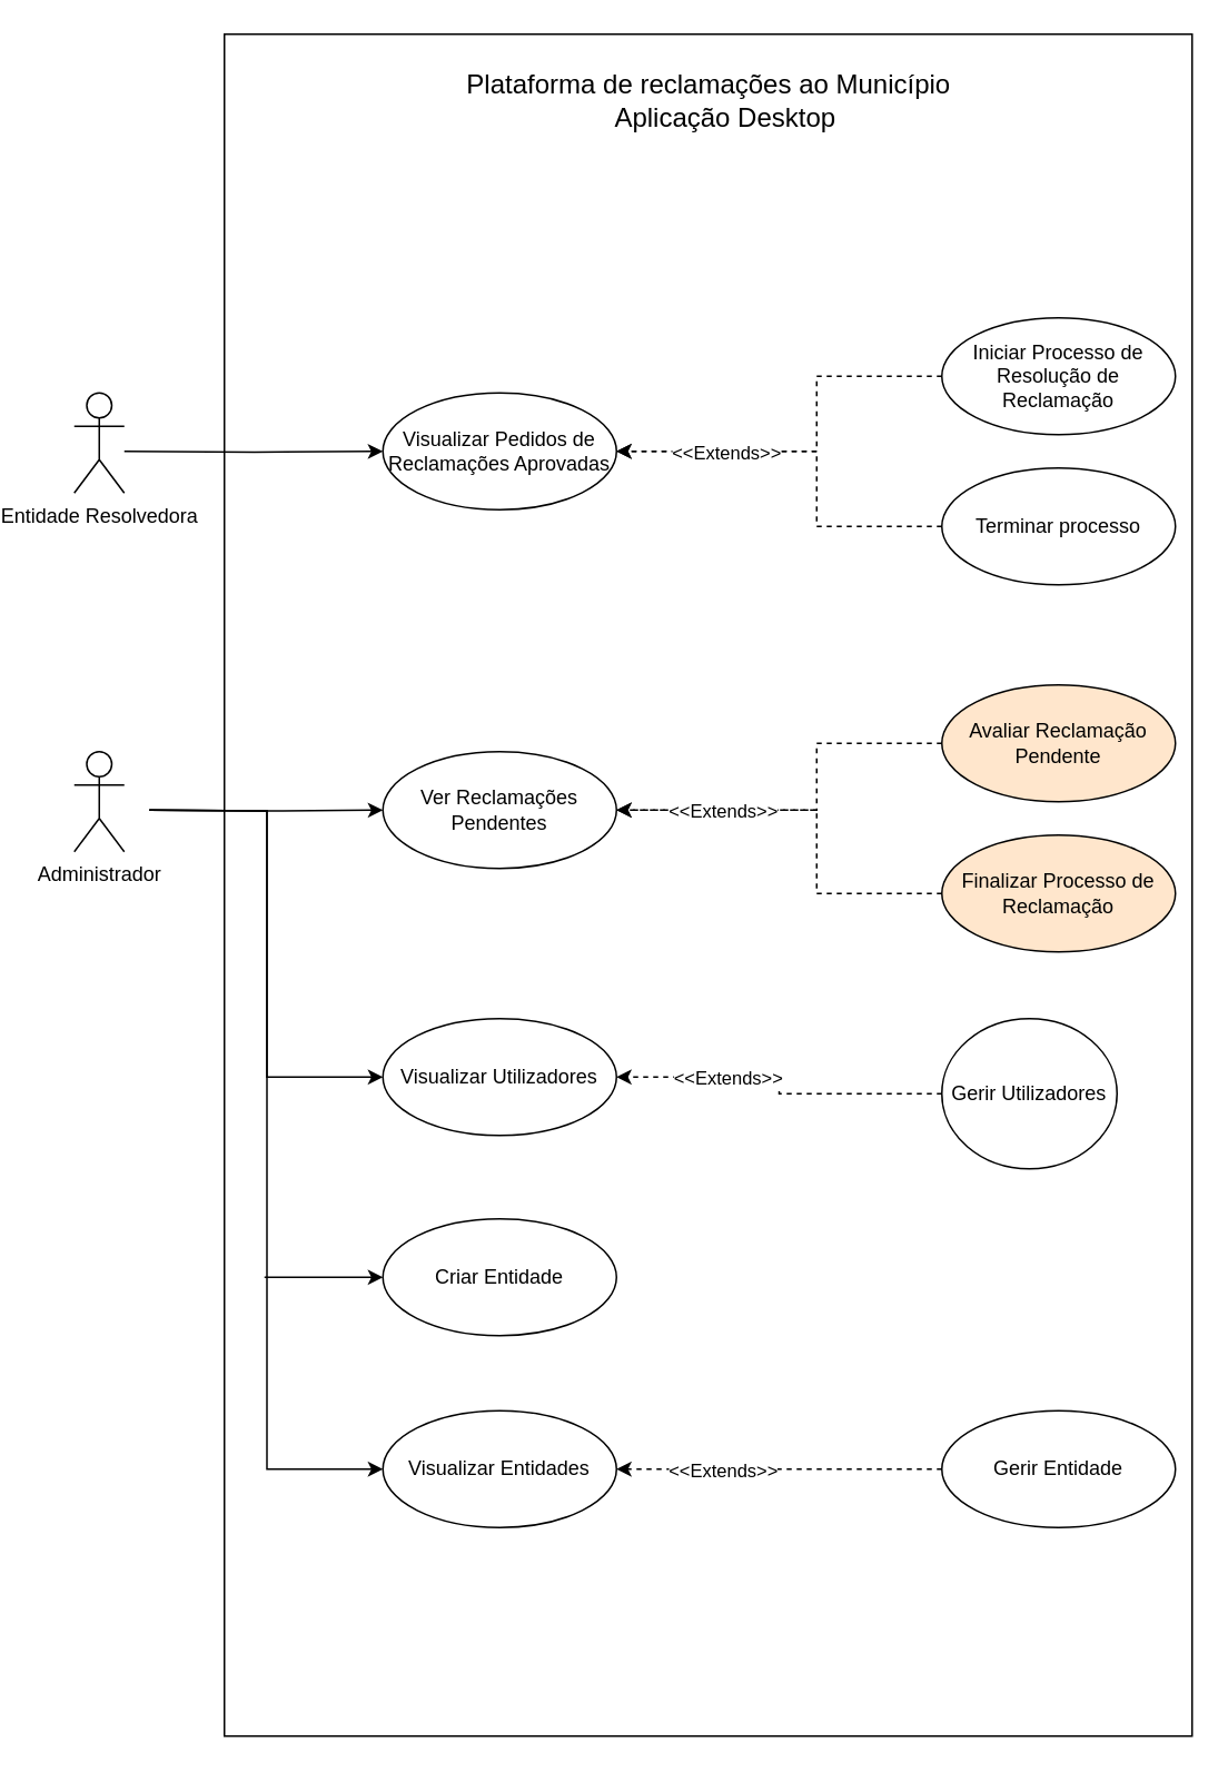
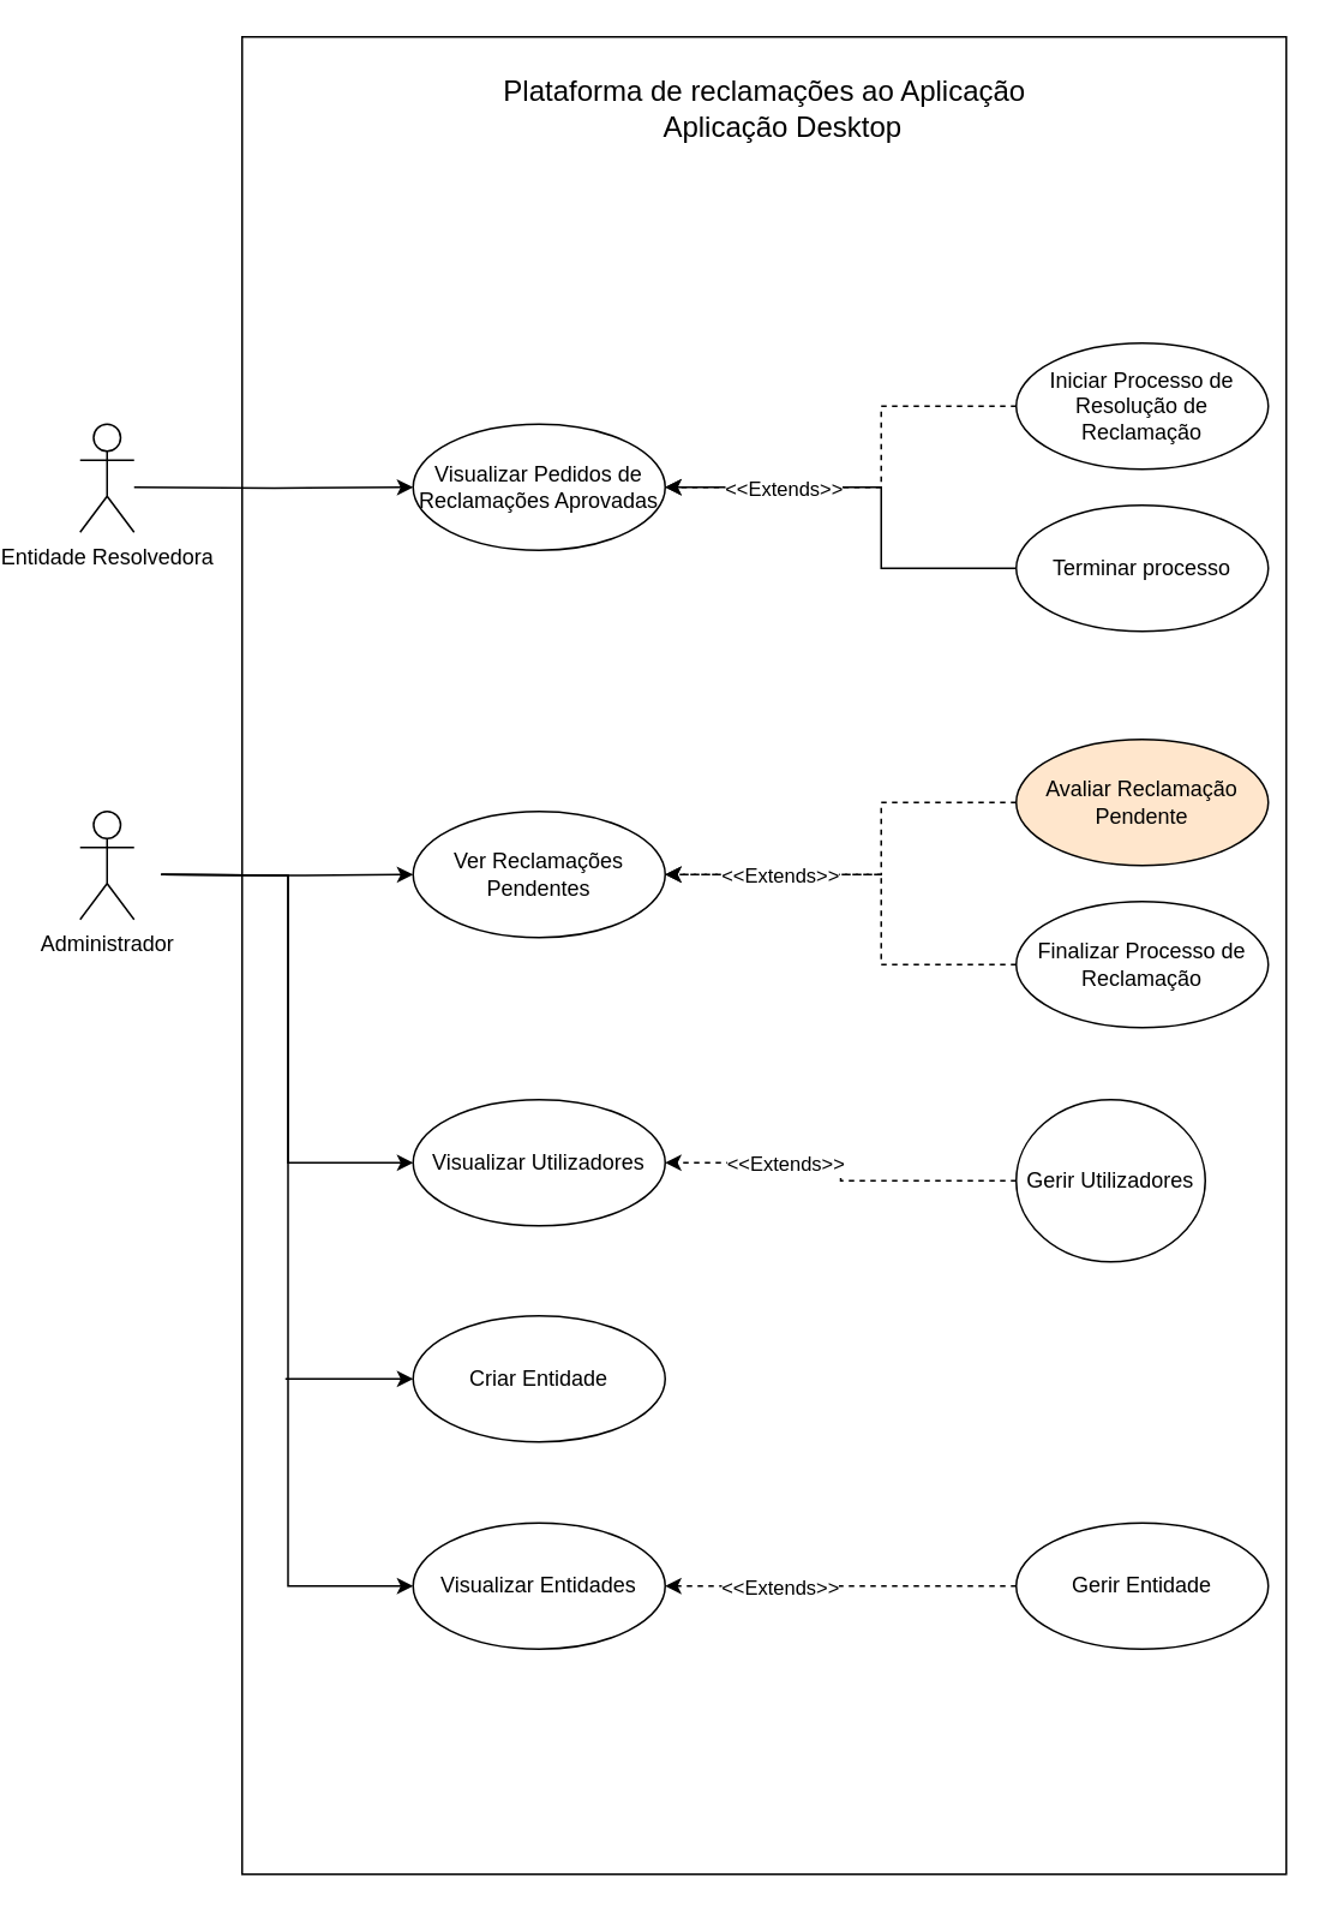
- <mxCell id="3" value="Plataforma de reclamações ao Município" style="text;html=1;align=center;verticalAlign=middle;resizable=0;points=[];autosize=1;fontSize=16;" parent="1" vertex="1"><mxGeometry x="245" y="40" width="310" height="20" as="geometry" /></mxCell>
+ <mxCell id="3" value="Plataforma de reclamações ao Aplicação" style="text;html=1;align=center;verticalAlign=middle;resizable=0;points=[];autosize=1;fontSize=16;" parent="1" vertex="1"><mxGeometry x="245" y="40" width="310" height="20" as="geometry" /></mxCell>
- <mxCell id="28" style="edgeStyle=orthogonalEdgeStyle;rounded=0;orthogonalLoop=1;jettySize=auto;html=1;entryX=1;entryY=0.5;entryDx=0;entryDy=0;endArrow=classic;endFill=1;dashed=1;" parent="1" source="30" target="25" edge="1"><mxGeometry relative="1" as="geometry"><Array as="points"><mxPoint x="465" y="315" /><mxPoint x="465" y="270" /></Array></mxGeometry></mxCell>
+ <mxCell id="28" style="edgeStyle=orthogonalEdgeStyle;rounded=0;orthogonalLoop=1;jettySize=auto;html=1;entryX=1;entryY=0.5;entryDx=0;entryDy=0;endArrow=classic;endFill=1;dashed=0;" parent="1" source="30" target="25" edge="1"><mxGeometry relative="1" as="geometry"><Array as="points"><mxPoint x="465" y="315" /><mxPoint x="465" y="270" /></Array></mxGeometry></mxCell>
- <mxCell id="13" value="Finalizar Processo de Reclamação" style="ellipse;whiteSpace=wrap;html=1;fillColor=#ffe6cc;" parent="1" vertex="1"><mxGeometry x="540" y="500" width="140" height="70" as="geometry" /></mxCell>
+ <mxCell id="13" value="Finalizar Processo de Reclamação" style="ellipse;whiteSpace=wrap;html=1;" parent="1" vertex="1"><mxGeometry x="540" y="500" width="140" height="70" as="geometry" /></mxCell>
